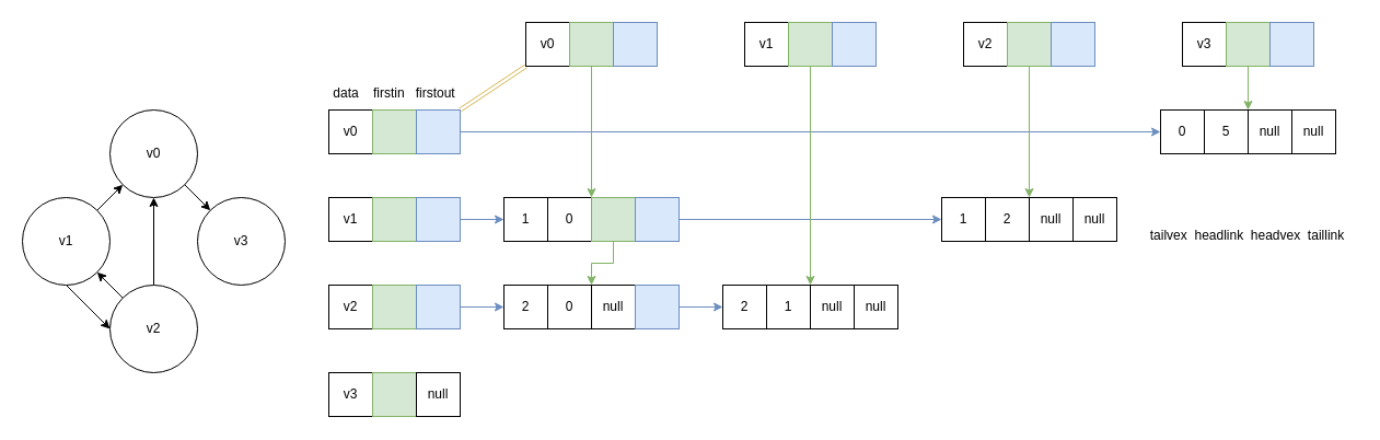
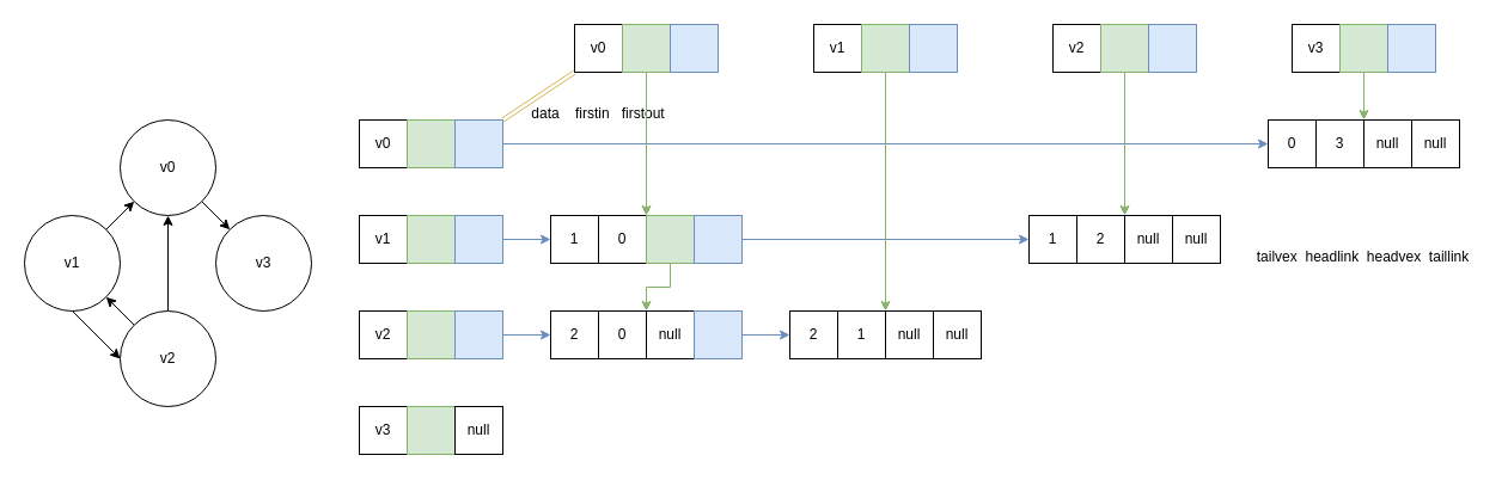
- <mxCell id="50" value="data&amp;nbsp; &amp;nbsp; firstin&amp;nbsp; &amp;nbsp;firstout" style="text;html=1;strokeColor=none;fillColor=none;align=center;verticalAlign=middle;whiteSpace=wrap;rounded=0;" vertex="1" parent="1"><mxGeometry x="300" y="70" width="120" height="30" as="geometry" /></mxCell>
+ <mxCell id="50" value="data&amp;nbsp; &amp;nbsp; firstin&amp;nbsp; &amp;nbsp;firstout" style="text;html=1;strokeColor=none;fillColor=none;align=center;verticalAlign=middle;whiteSpace=wrap;rounded=0;" vertex="1" parent="1"><mxGeometry x="440" y="80" width="120" height="30" as="geometry" /></mxCell>
- <mxCell id="17" value="5" style="rounded=0;whiteSpace=wrap;html=1;" vertex="1" parent="1"><mxGeometry x="1100" y="100" width="40" height="40" as="geometry" /></mxCell>
+ <mxCell id="17" value="3" style="rounded=0;whiteSpace=wrap;html=1;" vertex="1" parent="1"><mxGeometry x="1100" y="100" width="40" height="40" as="geometry" /></mxCell>
